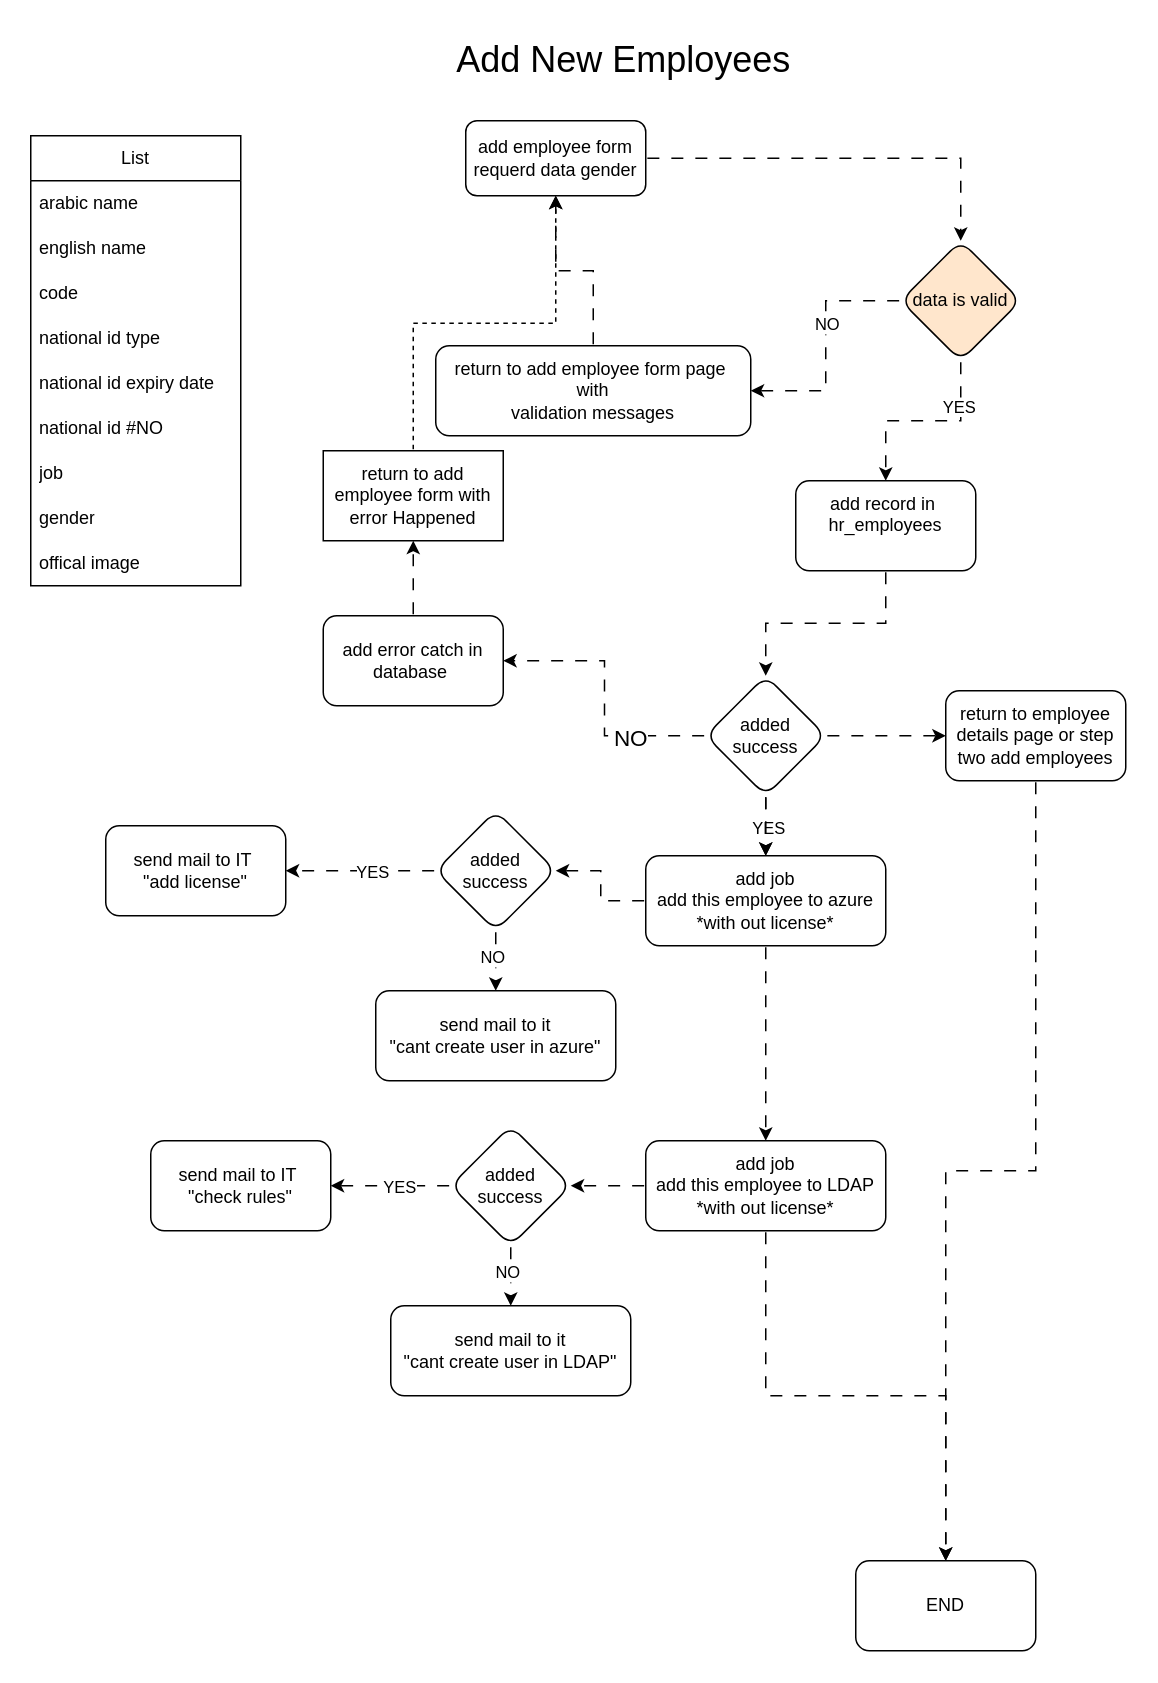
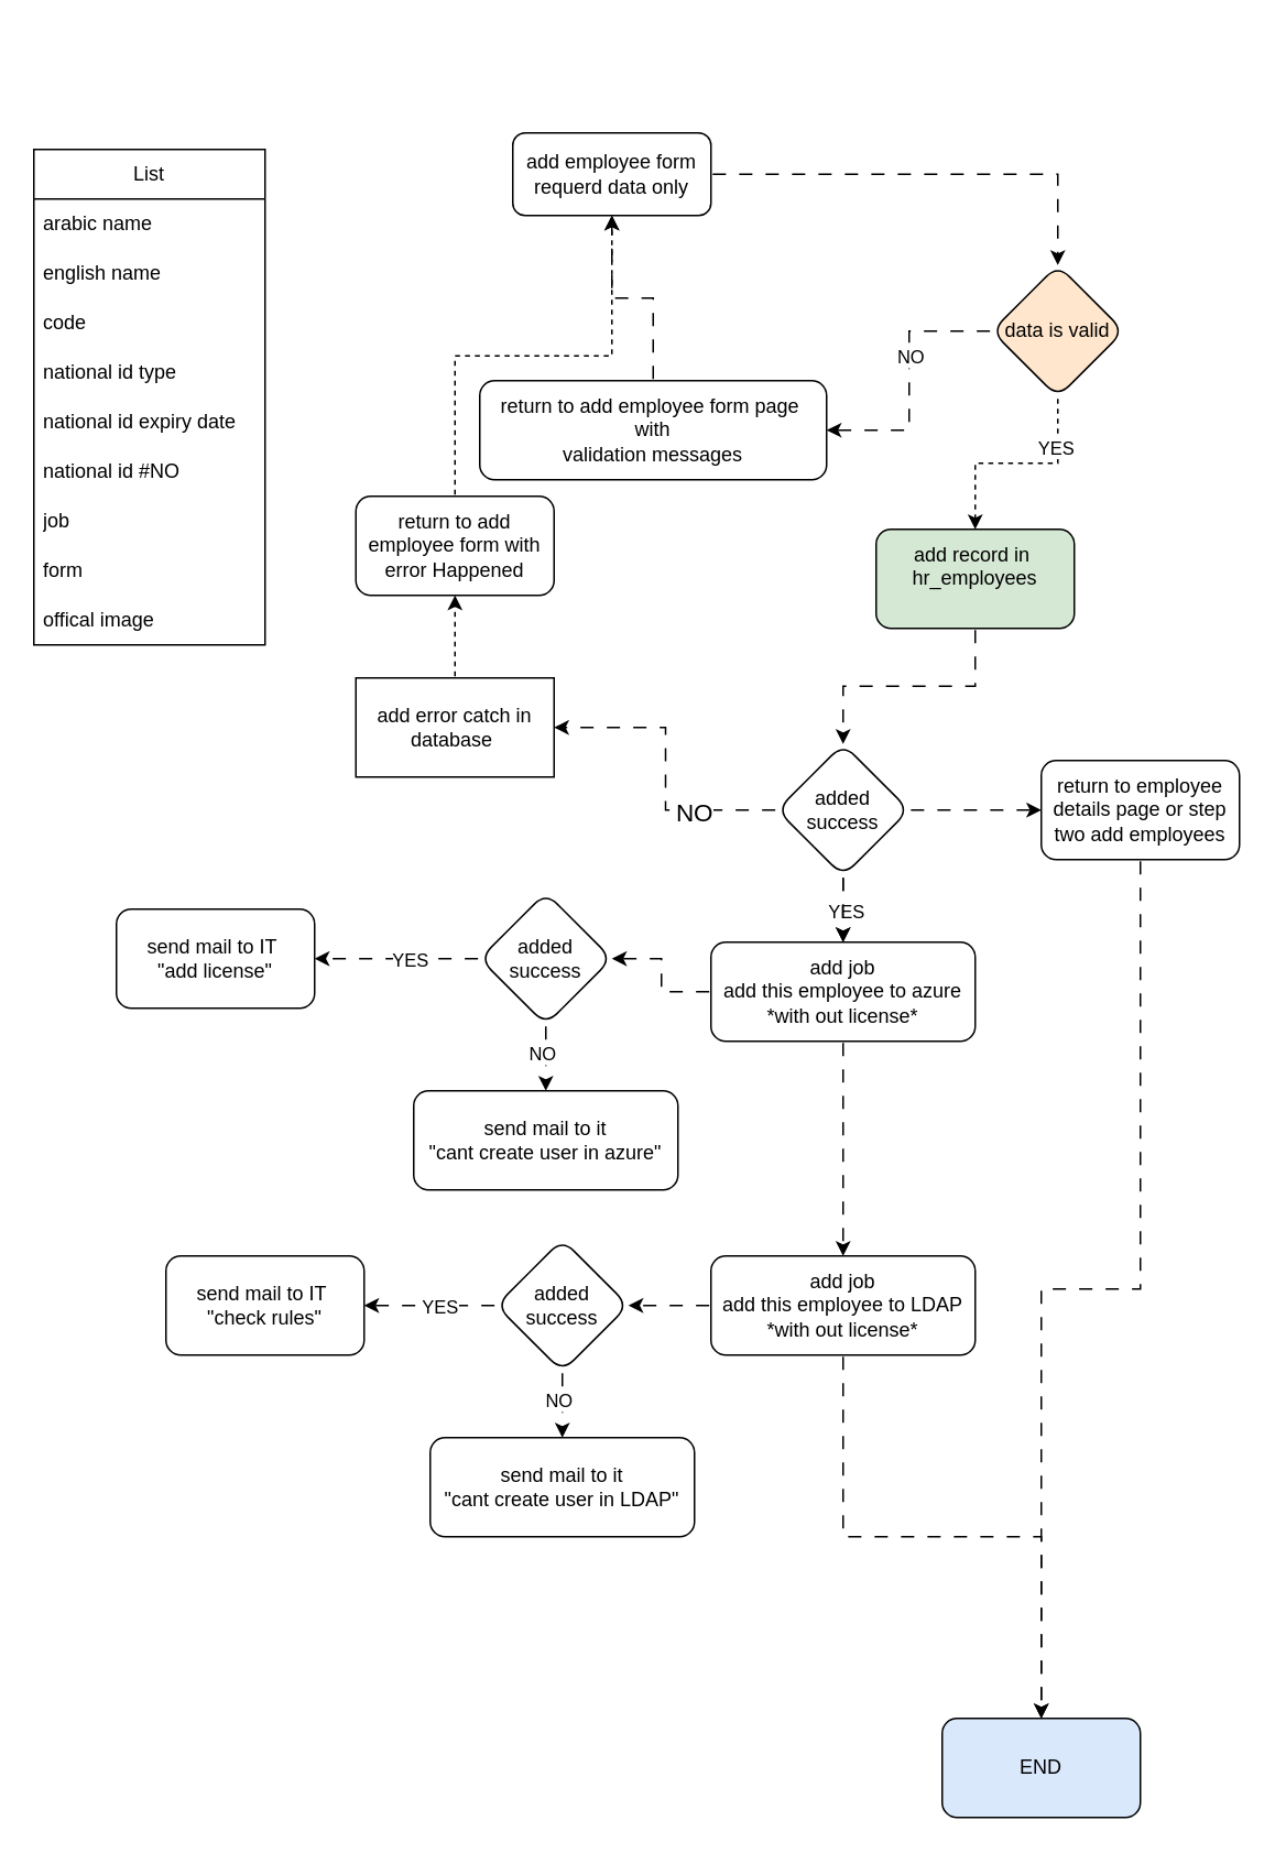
- <mxCell id="4" value="&lt;font style=&quot;font-size: 24px;&quot;&gt;Add New Employees&lt;/font&gt;" style="text;html=1;align=center;verticalAlign=middle;resizable=0;points=[];autosize=1;strokeColor=none;fillColor=none;" parent="1" vertex="1"><mxGeometry x="290" y="20" width="250" height="40" as="geometry" /></mxCell>
- <mxCell id="3" value="add employee form&lt;br&gt;requerd data gender" style="html=1;dashed=0;whiteSpace=wrap;rounded=1;" parent="1" vertex="1"><mxGeometry x="310" y="80" width="120" height="50" as="geometry" /></mxCell>
+ <mxCell id="3" value="add employee form&lt;br&gt;requerd data only" style="html=1;dashed=0;whiteSpace=wrap;rounded=1;" parent="1" vertex="1"><mxGeometry x="310" y="80" width="120" height="50" as="geometry" /></mxCell>
- <mxCell id="17" value="" style="edgeStyle=orthogonalEdgeStyle;rounded=0;orthogonalLoop=1;jettySize=auto;html=1;strokeColor=default;align=center;verticalAlign=middle;fontFamily=Helvetica;fontSize=11;fontColor=default;labelBackgroundColor=default;endArrow=classic;flowAnimation=1;" parent="1" source="19" target="23" edge="1"><mxGeometry relative="1" as="geometry" /></mxCell>
+ <mxCell id="17" value="" style="edgeStyle=orthogonalEdgeStyle;rounded=0;orthogonalLoop=1;jettySize=auto;html=1;strokeColor=default;align=center;verticalAlign=middle;fontFamily=Helvetica;fontSize=11;fontColor=default;labelBackgroundColor=default;endArrow=classic;flowAnimation=1;dashed=1;" parent="1" source="19" target="23" edge="1"><mxGeometry relative="1" as="geometry" /></mxCell>
- <mxCell id="34" value="return to add employee form with&lt;br&gt;error&amp;nbsp;Happened" style="whiteSpace=wrap;html=1;dashed=0;rounded=0;" parent="1" vertex="1"><mxGeometry x="215" y="300" width="120" height="60" as="geometry" /></mxCell>
+ <mxCell id="34" value="return to add employee form with&lt;br&gt;error&amp;nbsp;Happened" style="whiteSpace=wrap;html=1;dashed=0;rounded=1;" parent="1" vertex="1"><mxGeometry x="215" y="300" width="120" height="60" as="geometry" /></mxCell>
- <mxCell id="13" value="gender" style="text;strokeColor=none;fillColor=none;align=left;verticalAlign=middle;spacingLeft=4;spacingRight=4;overflow=hidden;points=[[0,0.5],[1,0.5]];portConstraint=eastwest;rotatable=0;whiteSpace=wrap;html=1;" parent="5" vertex="1"><mxGeometry y="240" width="140" height="30" as="geometry" /></mxCell>
+ <mxCell id="13" value="form" style="text;strokeColor=none;fillColor=none;align=left;verticalAlign=middle;spacingLeft=4;spacingRight=4;overflow=hidden;points=[[0,0.5],[1,0.5]];portConstraint=eastwest;rotatable=0;whiteSpace=wrap;html=1;" parent="5" vertex="1"><mxGeometry y="240" width="140" height="30" as="geometry" /></mxCell>
- <mxCell id="23" value="add record in&amp;nbsp;&lt;br&gt;hr_employees&lt;div&gt;&lt;br/&gt;&lt;/div&gt;" style="whiteSpace=wrap;html=1;dashed=0;rounded=1;" parent="1" vertex="1"><mxGeometry x="530" y="320" width="120" height="60" as="geometry" /></mxCell>
+ <mxCell id="23" value="add record in&amp;nbsp;&lt;br&gt;hr_employees&lt;div&gt;&lt;br/&gt;&lt;/div&gt;" style="whiteSpace=wrap;html=1;dashed=0;rounded=1;fillColor=#d5e8d4;" parent="1" vertex="1"><mxGeometry x="530" y="320" width="120" height="60" as="geometry" /></mxCell>
- <mxCell id="31" value="" style="edgeStyle=orthogonalEdgeStyle;rounded=0;orthogonalLoop=1;jettySize=auto;html=1;strokeColor=default;align=center;verticalAlign=middle;fontFamily=Helvetica;fontSize=11;fontColor=default;labelBackgroundColor=default;endArrow=classic;flowAnimation=1;" parent="1" source="32" target="34" edge="1"><mxGeometry relative="1" as="geometry" /></mxCell>
+ <mxCell id="31" value="" style="edgeStyle=orthogonalEdgeStyle;rounded=0;orthogonalLoop=1;jettySize=auto;html=1;strokeColor=default;align=center;verticalAlign=middle;fontFamily=Helvetica;fontSize=11;fontColor=default;labelBackgroundColor=default;endArrow=classic;flowAnimation=1;dashed=1;" parent="1" source="32" target="34" edge="1"><mxGeometry relative="1" as="geometry" /></mxCell>
- <mxCell id="32" value="add error catch in database&amp;nbsp;" style="whiteSpace=wrap;html=1;dashed=0;rounded=1;" parent="1" vertex="1"><mxGeometry x="215" y="410" width="120" height="60" as="geometry" /></mxCell>
+ <mxCell id="32" value="add error catch in database&amp;nbsp;" style="whiteSpace=wrap;html=1;dashed=0;rounded=0;" parent="1" vertex="1"><mxGeometry x="215" y="410" width="120" height="60" as="geometry" /></mxCell>
- <mxCell id="57" value="END" style="whiteSpace=wrap;html=1;dashed=0;rounded=1;" parent="1" vertex="1"><mxGeometry x="570" y="1040" width="120" height="60" as="geometry" /></mxCell>
+ <mxCell id="57" value="END" style="whiteSpace=wrap;html=1;dashed=0;rounded=1;fillColor=#dae8fc;" parent="1" vertex="1"><mxGeometry x="570" y="1040" width="120" height="60" as="geometry" /></mxCell>
